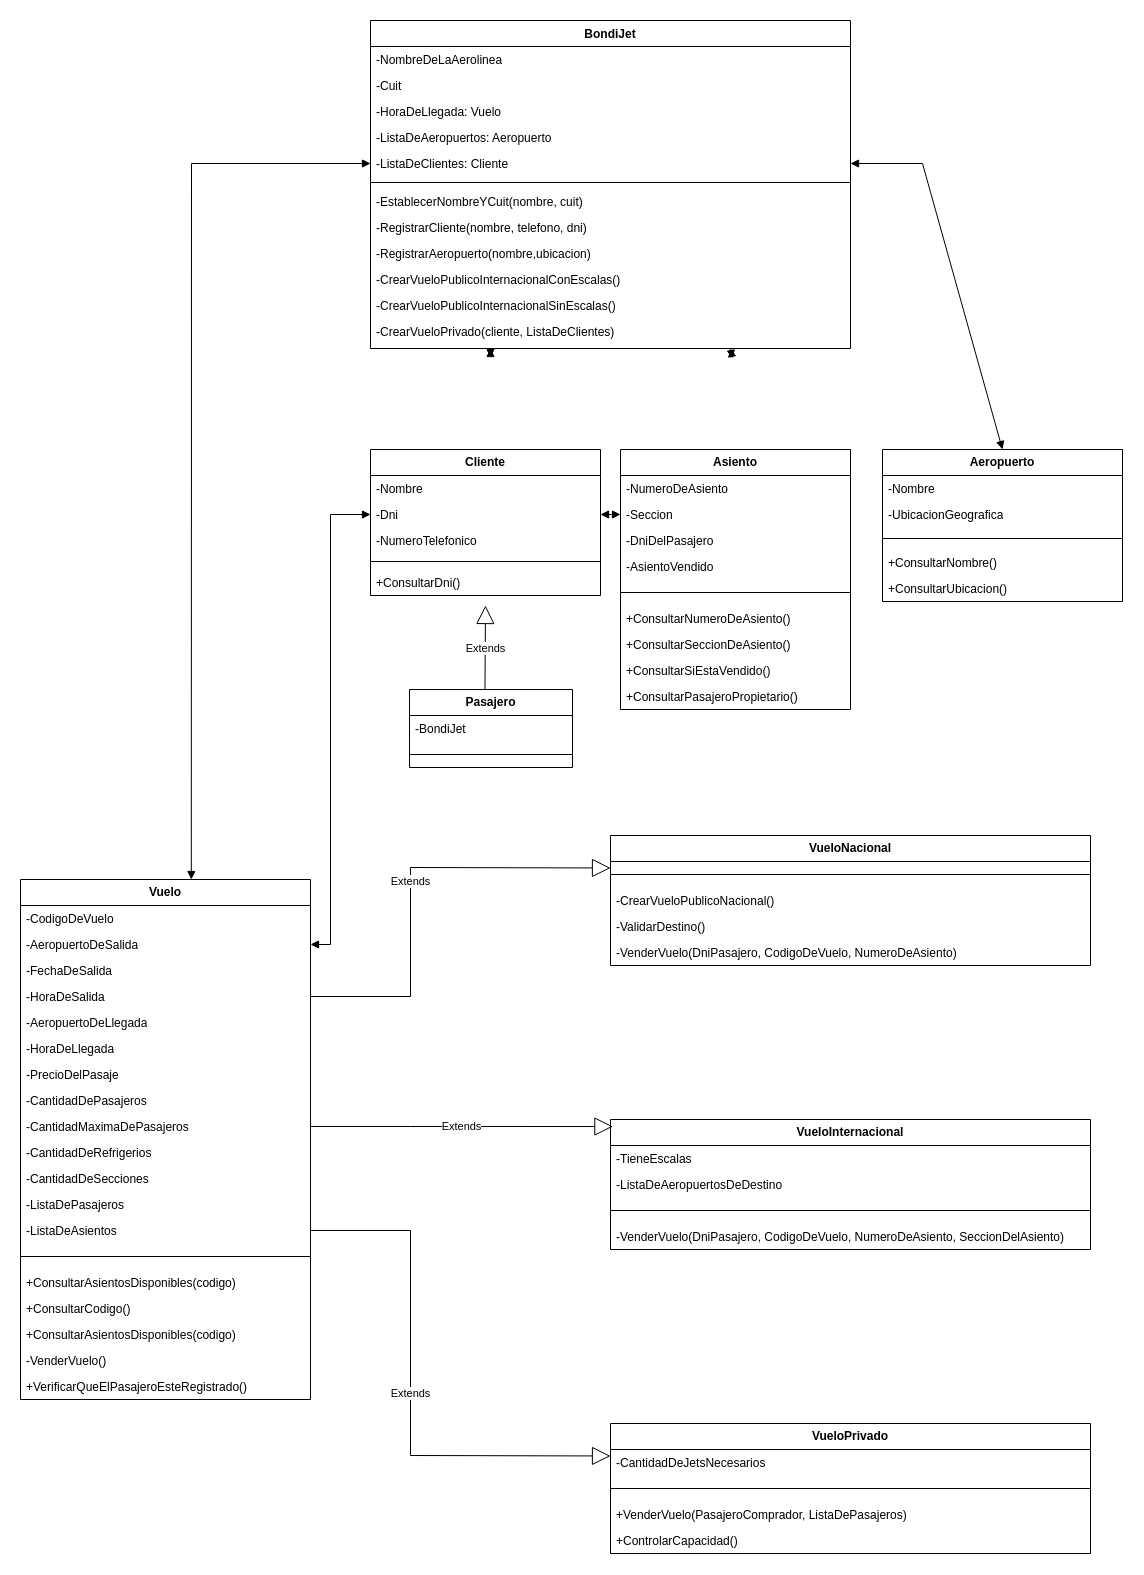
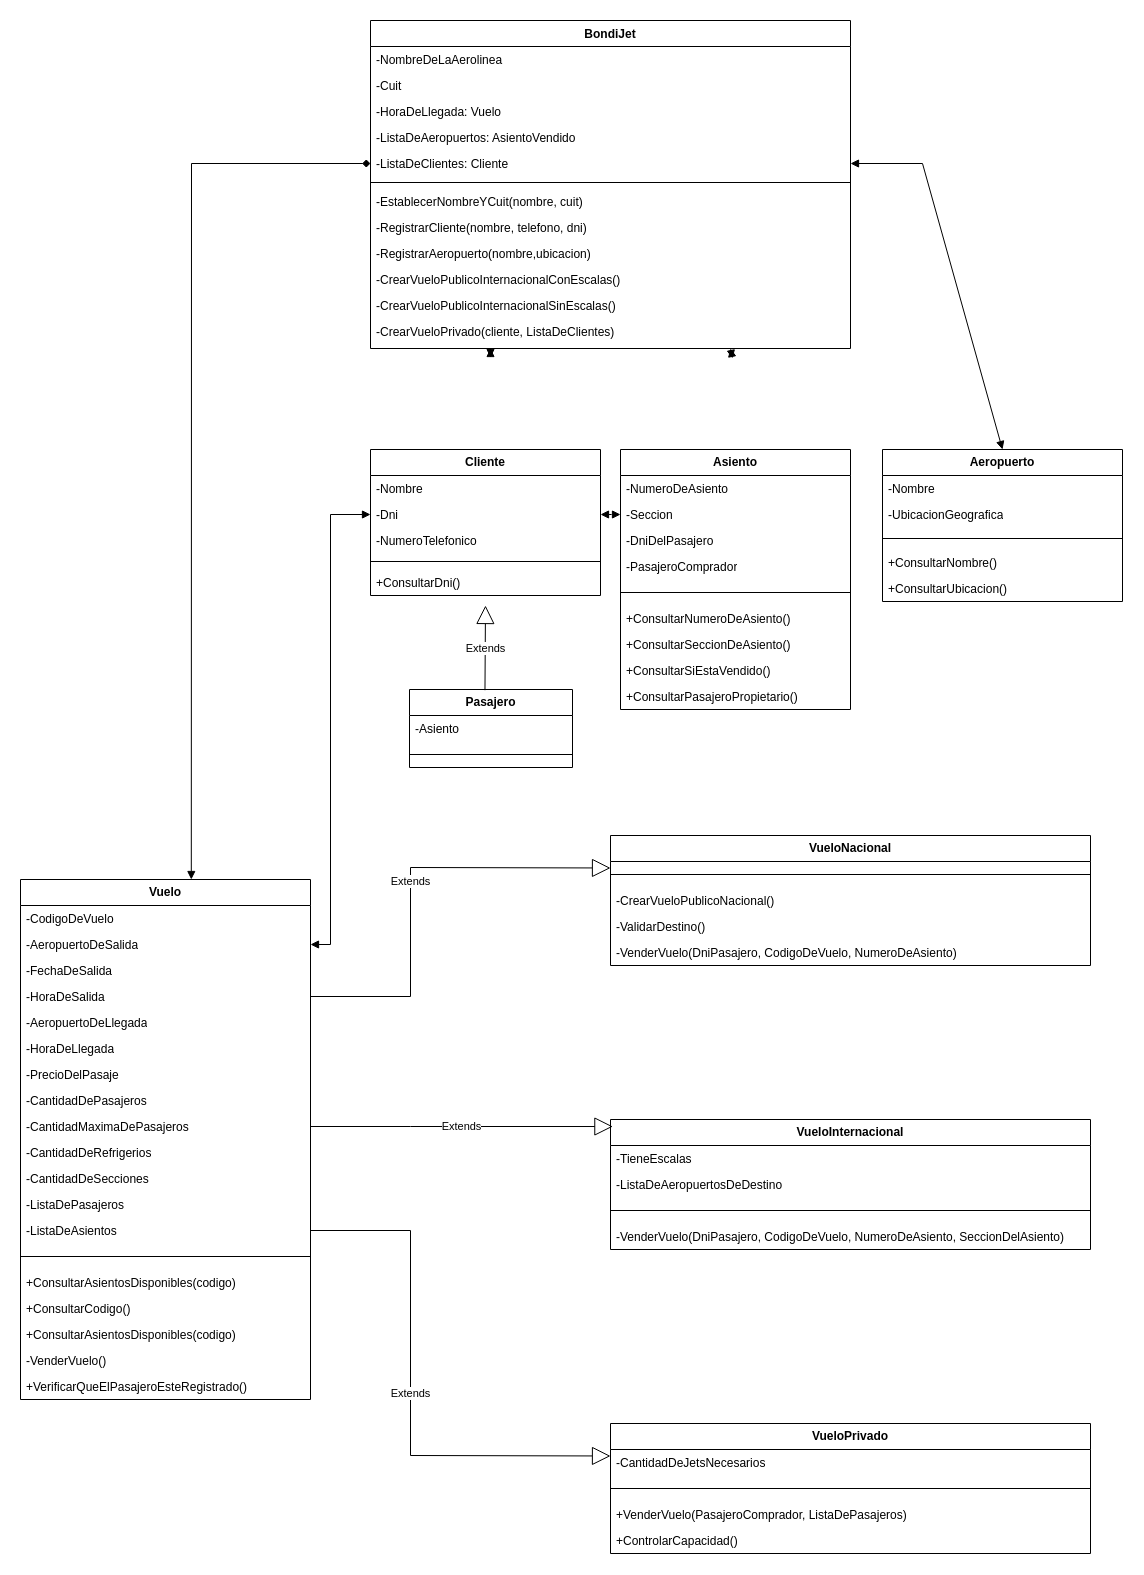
- <mxCell id="6" value="-ListaDeAeropuertos: Aeropuerto" style="text;align=left;verticalAlign=top;spacingLeft=4;spacingRight=4;overflow=hidden;rotatable=0;points=[[0,0.5],[1,0.5]];portConstraint=eastwest;rounded=0;shadow=0;html=0;" vertex="1" parent="2"><mxGeometry y="104" width="480" height="26" as="geometry" /></mxCell>
+ <mxCell id="6" value="-ListaDeAeropuertos: AsientoVendido" style="text;align=left;verticalAlign=top;spacingLeft=4;spacingRight=4;overflow=hidden;rotatable=0;points=[[0,0.5],[1,0.5]];portConstraint=eastwest;rounded=0;shadow=0;html=0;" vertex="1" parent="2"><mxGeometry y="104" width="480" height="26" as="geometry" /></mxCell>
- <mxCell id="63" value="" style="endArrow=block;startArrow=block;endFill=1;startFill=1;html=1;rounded=0;entryX=0;entryY=0.5;entryDx=0;entryDy=0;exitX=0.589;exitY=0;exitDx=0;exitDy=0;exitPerimeter=0;" edge="1" parent="1" source="15" target="7"><mxGeometry width="160" relative="1" as="geometry"><mxPoint x="186" y="777" as="sourcePoint" /><mxPoint x="490" y="171" as="targetPoint" /><Array as="points"><mxPoint x="191" y="163" /></Array></mxGeometry></mxCell>
+ <mxCell id="63" value="" style="endArrow=diamond;startArrow=block;endFill=1;startFill=1;html=1;rounded=0;entryX=0;entryY=0.5;entryDx=0;entryDy=0;exitX=0.589;exitY=0;exitDx=0;exitDy=0;exitPerimeter=0;" edge="1" parent="1" source="15" target="7"><mxGeometry width="160" relative="1" as="geometry"><mxPoint x="186" y="777" as="sourcePoint" /><mxPoint x="490" y="171" as="targetPoint" /><Array as="points"><mxPoint x="191" y="163" /></Array></mxGeometry></mxCell>
- <mxCell id="54" value="-AsientoVendido" style="text;strokeColor=none;fillColor=none;align=left;verticalAlign=top;spacingLeft=4;spacingRight=4;overflow=hidden;rotatable=0;points=[[0,0.5],[1,0.5]];portConstraint=eastwest;whiteSpace=wrap;html=1;" vertex="1" parent="50"><mxGeometry y="104" width="230" height="26" as="geometry" /></mxCell>
+ <mxCell id="54" value="-PasajeroComprador" style="text;strokeColor=none;fillColor=none;align=left;verticalAlign=top;spacingLeft=4;spacingRight=4;overflow=hidden;rotatable=0;points=[[0,0.5],[1,0.5]];portConstraint=eastwest;whiteSpace=wrap;html=1;" vertex="1" parent="50"><mxGeometry y="104" width="230" height="26" as="geometry" /></mxCell>
- <mxCell id="48" value="-BondiJet" style="text;strokeColor=none;fillColor=none;align=left;verticalAlign=top;spacingLeft=4;spacingRight=4;overflow=hidden;rotatable=0;points=[[0,0.5],[1,0.5]];portConstraint=eastwest;whiteSpace=wrap;html=1;" vertex="1" parent="47"><mxGeometry y="26" width="163" height="26" as="geometry" /></mxCell>
+ <mxCell id="48" value="-Asiento" style="text;strokeColor=none;fillColor=none;align=left;verticalAlign=top;spacingLeft=4;spacingRight=4;overflow=hidden;rotatable=0;points=[[0,0.5],[1,0.5]];portConstraint=eastwest;whiteSpace=wrap;html=1;" vertex="1" parent="47"><mxGeometry y="26" width="163" height="26" as="geometry" /></mxCell>
